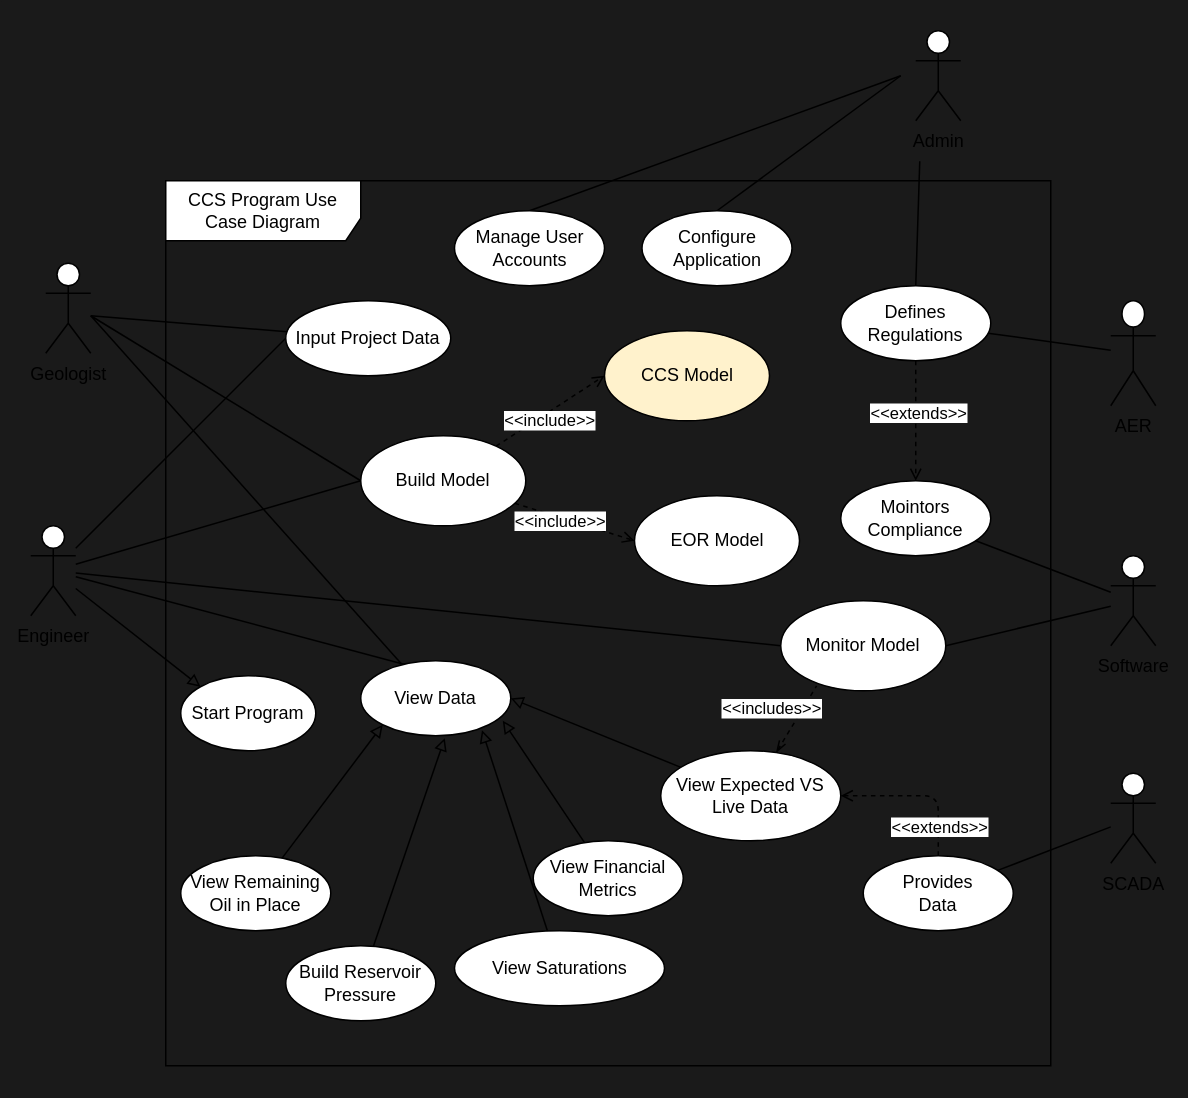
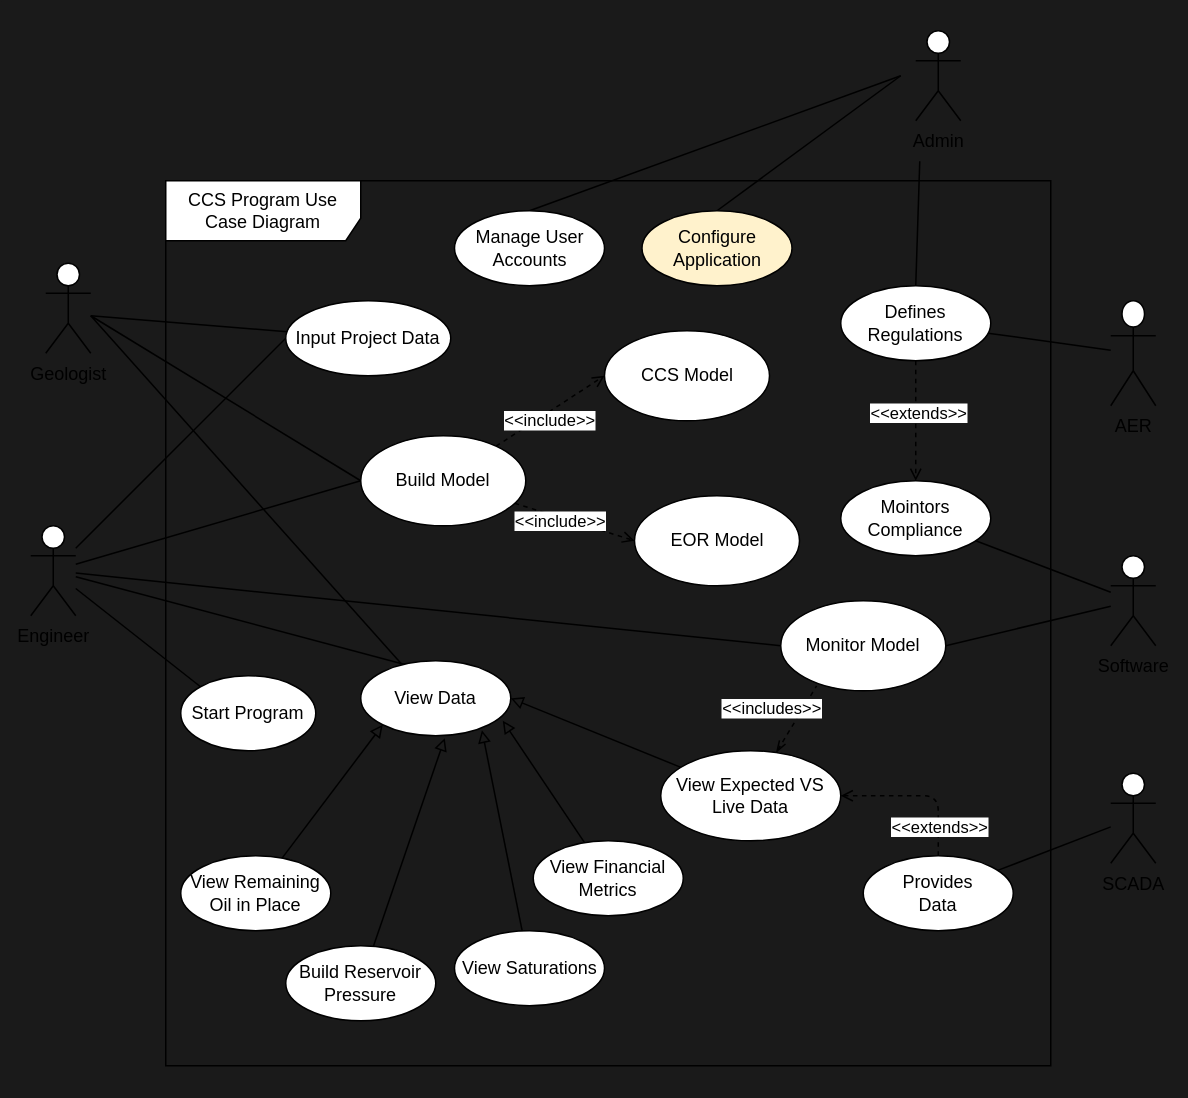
- <mxCell id="21" value="Configure Application" style="ellipse;whiteSpace=wrap;html=1;" parent="1" vertex="1"><mxGeometry x="427.5" y="140" width="100" height="50" as="geometry" /></mxCell>
+ <mxCell id="21" value="Configure Application" style="ellipse;whiteSpace=wrap;html=1;fillColor=#fff2cc;" parent="1" vertex="1"><mxGeometry x="427.5" y="140" width="100" height="50" as="geometry" /></mxCell>
- <mxCell id="30" value="CCS Model" style="ellipse;whiteSpace=wrap;html=1;fillColor=#fff2cc;" parent="1" vertex="1"><mxGeometry x="402.5" y="220" width="110" height="60" as="geometry" /></mxCell>
+ <mxCell id="30" value="CCS Model" style="ellipse;whiteSpace=wrap;html=1;" parent="1" vertex="1"><mxGeometry x="402.5" y="220" width="110" height="60" as="geometry" /></mxCell>
- <mxCell id="7" style="edgeStyle=none;html=1;entryX=0;entryY=0;entryDx=0;entryDy=0;startArrow=none;startFill=0;endArrow=block;endFill=0;" edge="1" parent="1" source="8" target="55"><mxGeometry relative="1" as="geometry" /></mxCell>
+ <mxCell id="7" style="edgeStyle=none;html=1;entryX=0;entryY=0;entryDx=0;entryDy=0;startArrow=none;startFill=0;endArrow=none;endFill=0;" edge="1" parent="1" source="8" target="55"><mxGeometry relative="1" as="geometry" /></mxCell>
- <mxCell id="34" value="View Saturations" style="ellipse;whiteSpace=wrap;html=1;" parent="1" vertex="1"><mxGeometry x="302.5" y="620" width="140" height="50" as="geometry" /></mxCell>
+ <mxCell id="34" value="View Saturations" style="ellipse;whiteSpace=wrap;html=1;" parent="1" vertex="1"><mxGeometry x="302.5" y="620" width="100" height="50" as="geometry" /></mxCell>
